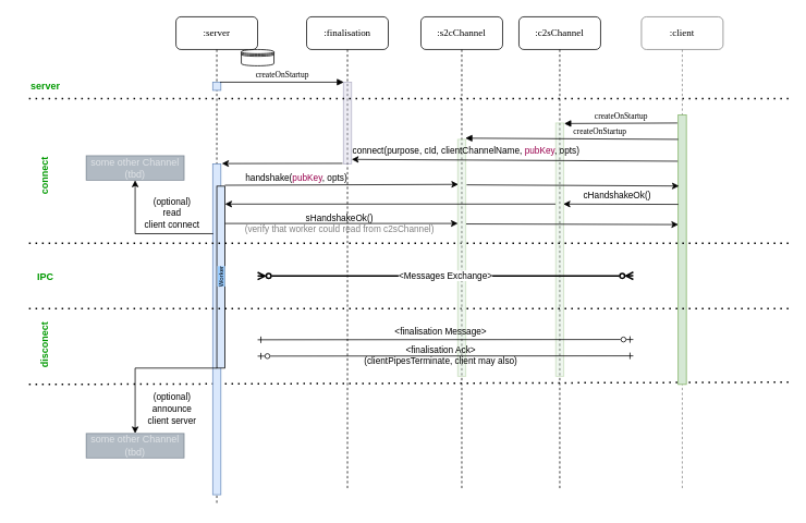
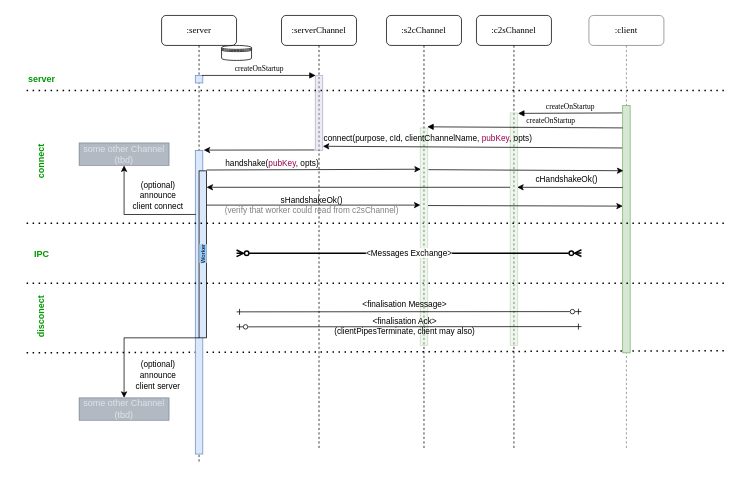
- <mxCell id="4" value=":finalisation" style="shape=umlLifeline;perimeter=lifelinePerimeter;whiteSpace=wrap;html=1;container=1;collapsible=0;recursiveResize=0;outlineConnect=0;rounded=1;shadow=0;comic=0;labelBackgroundColor=none;strokeWidth=1;fontFamily=Verdana;fontSize=12;align=center;" parent="1" vertex="1"><mxGeometry x="375" y="20" width="100" height="580" as="geometry" /></mxCell>
+ <mxCell id="4" value=":serverChannel" style="shape=umlLifeline;perimeter=lifelinePerimeter;whiteSpace=wrap;html=1;container=1;collapsible=0;recursiveResize=0;outlineConnect=0;rounded=1;shadow=0;comic=0;labelBackgroundColor=none;strokeWidth=1;fontFamily=Verdana;fontSize=12;align=center;" parent="1" vertex="1"><mxGeometry x="375" y="20" width="100" height="580" as="geometry" /></mxCell>
- <mxCell id="3" value="&lt;span style=&quot;font-size: 11px;&quot;&gt;(optional)&lt;/span&gt;&lt;br style=&quot;font-size: 11px;&quot;&gt;&lt;span style=&quot;font-size: 11px;&quot;&gt;read&lt;/span&gt;&lt;br style=&quot;font-size: 11px;&quot;&gt;&lt;span style=&quot;font-size: 11px;&quot;&gt;client connect&lt;/span&gt;" style="text;html=1;align=center;verticalAlign=middle;resizable=0;points=[];autosize=1;strokeColor=none;fillColor=none;" vertex="1" parent="1"><mxGeometry x="165" y="230" width="90" height="60" as="geometry" /></mxCell>
+ <mxCell id="3" value="&lt;span style=&quot;font-size: 11px;&quot;&gt;(optional)&lt;/span&gt;&lt;br style=&quot;font-size: 11px;&quot;&gt;&lt;span style=&quot;font-size: 11px;&quot;&gt;announce&lt;/span&gt;&lt;br style=&quot;font-size: 11px;&quot;&gt;&lt;span style=&quot;font-size: 11px;&quot;&gt;client connect&lt;/span&gt;" style="text;html=1;align=center;verticalAlign=middle;resizable=0;points=[];autosize=1;strokeColor=none;fillColor=none;" vertex="1" parent="1"><mxGeometry x="165" y="230" width="90" height="60" as="geometry" /></mxCell>
